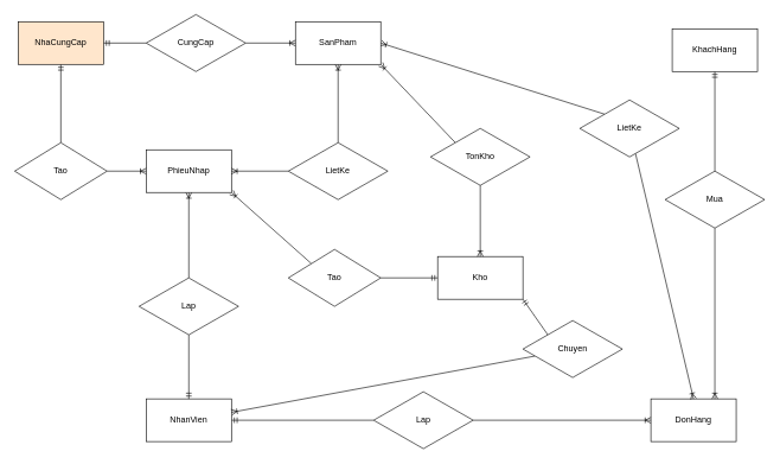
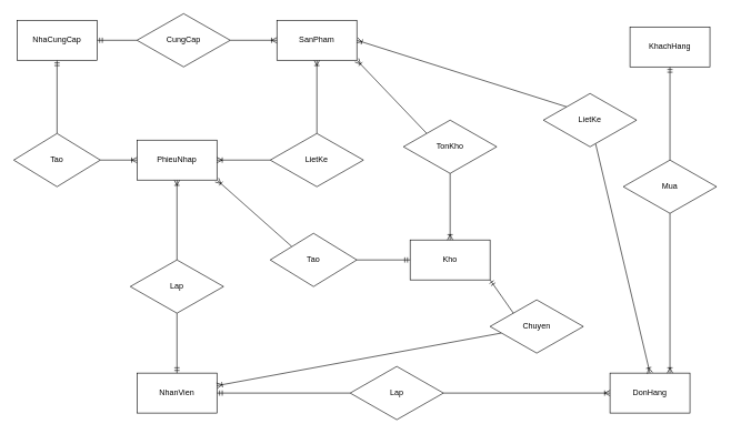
- <mxCell id="4" value="NhaCungCap" style="rounded=0;whiteSpace=wrap;html=1;fillColor=#ffe6cc;" parent="1" vertex="1"><mxGeometry x="25" y="30" width="120" height="60" as="geometry" /></mxCell>
+ <mxCell id="4" value="NhaCungCap" style="rounded=0;whiteSpace=wrap;html=1;" parent="1" vertex="1"><mxGeometry x="25" y="30" width="120" height="60" as="geometry" /></mxCell>
